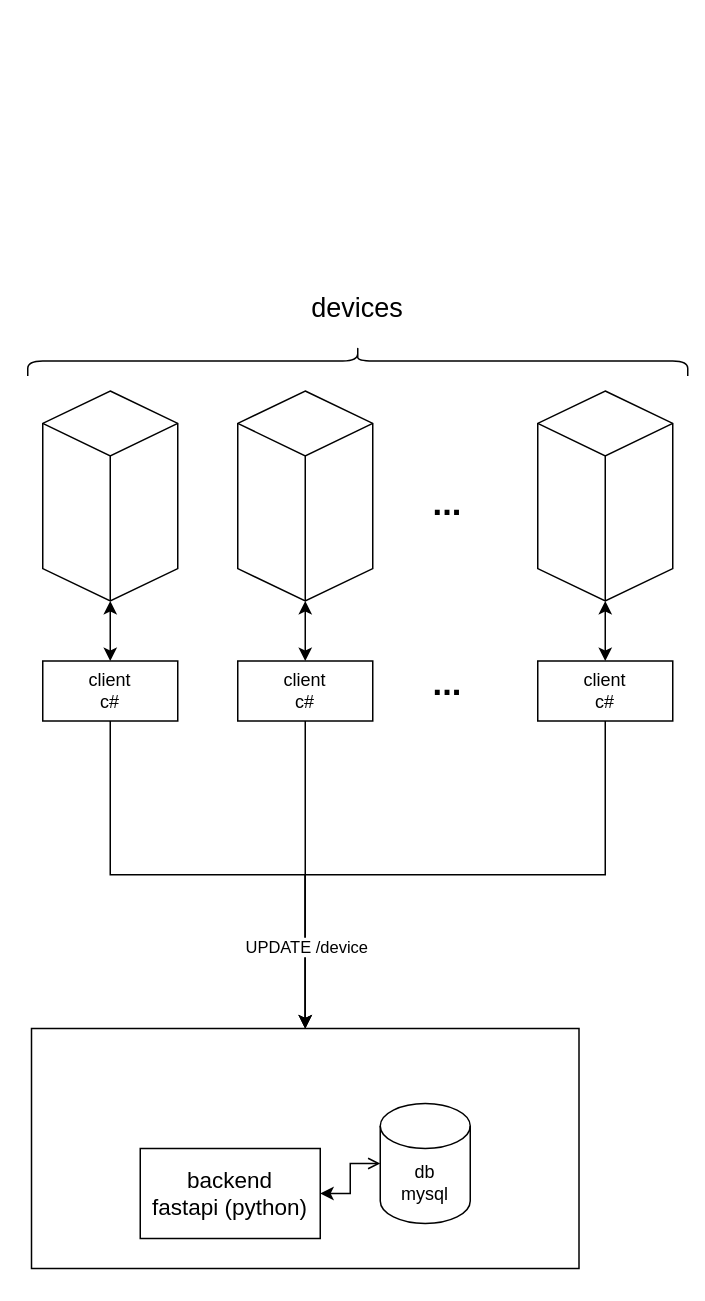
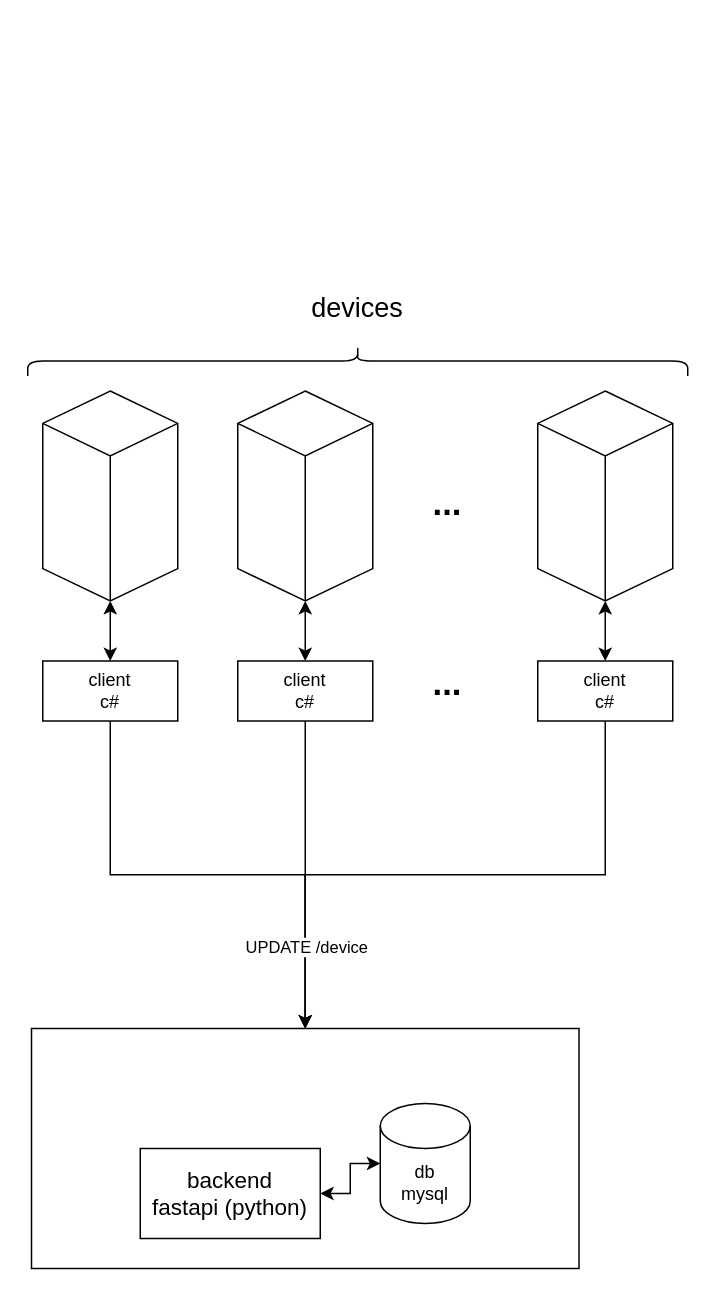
- <mxCell id="11" style="edgeStyle=orthogonalEdgeStyle;rounded=0;orthogonalLoop=1;jettySize=auto;html=1;entryX=0;entryY=0.5;entryDx=0;entryDy=0;entryPerimeter=0;startArrow=classic;startFill=1;endArrow=open;" edge="1" parent="1" source="12" target="3"><mxGeometry relative="1" as="geometry" /></mxCell>
+ <mxCell id="11" style="edgeStyle=orthogonalEdgeStyle;rounded=0;orthogonalLoop=1;jettySize=auto;html=1;entryX=0;entryY=0.5;entryDx=0;entryDy=0;entryPerimeter=0;startArrow=classic;startFill=1;" edge="1" parent="1" source="12" target="3"><mxGeometry relative="1" as="geometry" /></mxCell>
